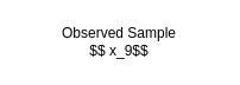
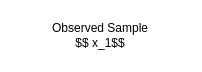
- <mxCell id="2" value="Observed Sample&lt;div&gt;$$&lt;span style=&quot;background-color: initial;&quot;&gt;&amp;nbsp;x_9$$&lt;/span&gt;&lt;/div&gt;" style="text;strokeColor=none;align=center;fillColor=none;html=1;verticalAlign=middle;whiteSpace=wrap;rounded=0;" vertex="1" parent="1"><mxGeometry x="20" y="20" width="160" height="30" as="geometry" /></mxCell>
+ <mxCell id="2" value="Observed Sample&lt;div&gt;$$&lt;span style=&quot;background-color: initial;&quot;&gt;&amp;nbsp;x_1$$&lt;/span&gt;&lt;/div&gt;" style="text;strokeColor=none;align=center;fillColor=none;html=1;verticalAlign=middle;whiteSpace=wrap;rounded=0;" vertex="1" parent="1"><mxGeometry x="20" y="20" width="160" height="30" as="geometry" /></mxCell>
